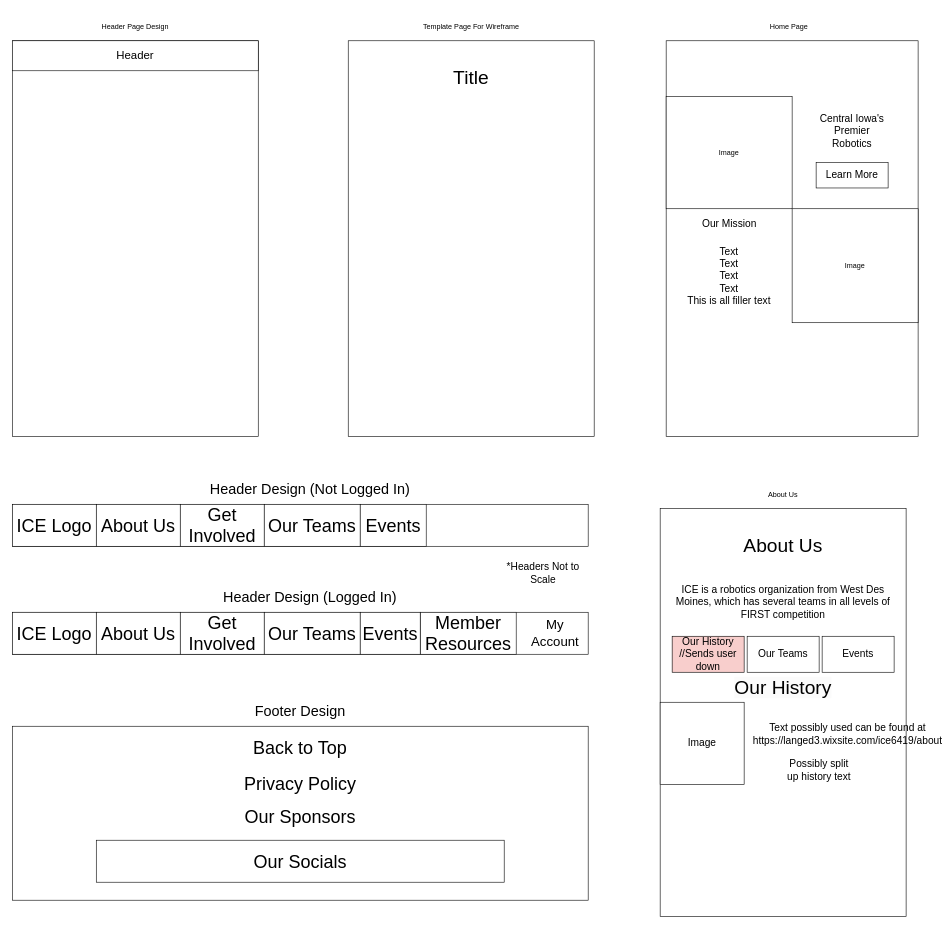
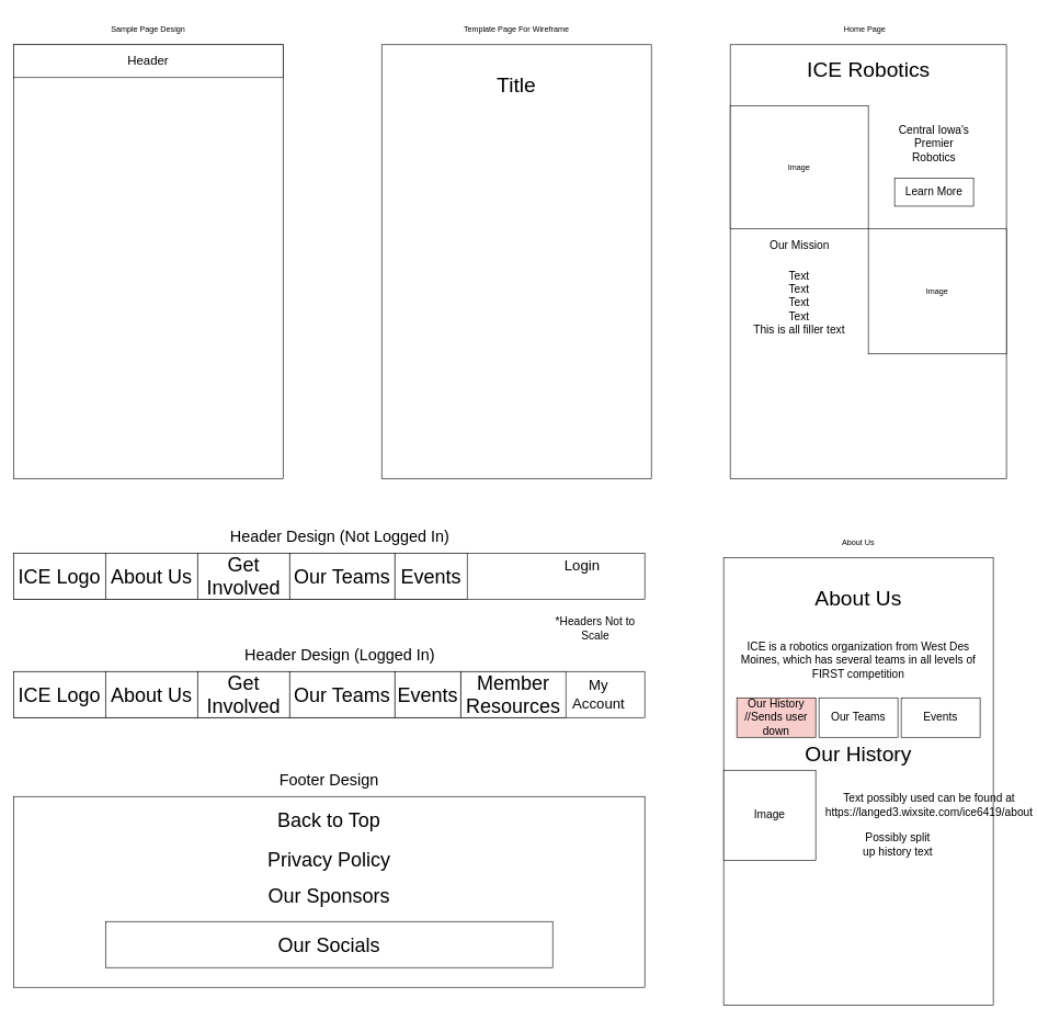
- <mxCell id="7" value="Header Page Design" style="text;html=1;strokeColor=none;fillColor=none;align=center;verticalAlign=middle;whiteSpace=wrap;rounded=0;" parent="2" vertex="1"><mxGeometry width="410" height="47.308" as="geometry" /></mxCell>
+ <mxCell id="7" value="Sample Page Design" style="text;html=1;strokeColor=none;fillColor=none;align=center;verticalAlign=middle;whiteSpace=wrap;rounded=0;" parent="2" vertex="1"><mxGeometry width="410" height="47.308" as="geometry" /></mxCell>
+ <mxCell id="47" value="&lt;font style=&quot;font-size: 32px;&quot;&gt;ICE Robotics&lt;/font&gt;" style="text;html=1;strokeColor=none;fillColor=none;align=center;verticalAlign=middle;whiteSpace=wrap;rounded=0;fontSize=24;" vertex="1" parent="45"><mxGeometry x="102.5" y="3.109e-15" width="215" height="77.31" as="geometry" /></mxCell>
+ <mxCell id="12" value="&lt;font style=&quot;font-size: 22px;&quot;&gt;Login&lt;/font&gt;" style="text;html=1;strokeColor=none;fillColor=none;align=center;verticalAlign=middle;whiteSpace=wrap;rounded=0;fontSize=30;" parent="8" vertex="1"><mxGeometry x="820" y="40" width="90" height="30" as="geometry" /></mxCell>
- <mxCell id="35" value="My Account" style="text;html=1;strokeColor=none;fillColor=none;align=center;verticalAlign=middle;whiteSpace=wrap;rounded=0;fontSize=22;" parent="31" vertex="1"><mxGeometry x="865" y="50" width="80" height="50" as="geometry" /></mxCell>
+ <mxCell id="35" value="My Account" style="text;html=1;strokeColor=none;fillColor=none;align=center;verticalAlign=middle;whiteSpace=wrap;rounded=0;fontSize=22;" parent="31" vertex="1"><mxGeometry x="850" y="50" width="80" height="50" as="geometry" /></mxCell>
